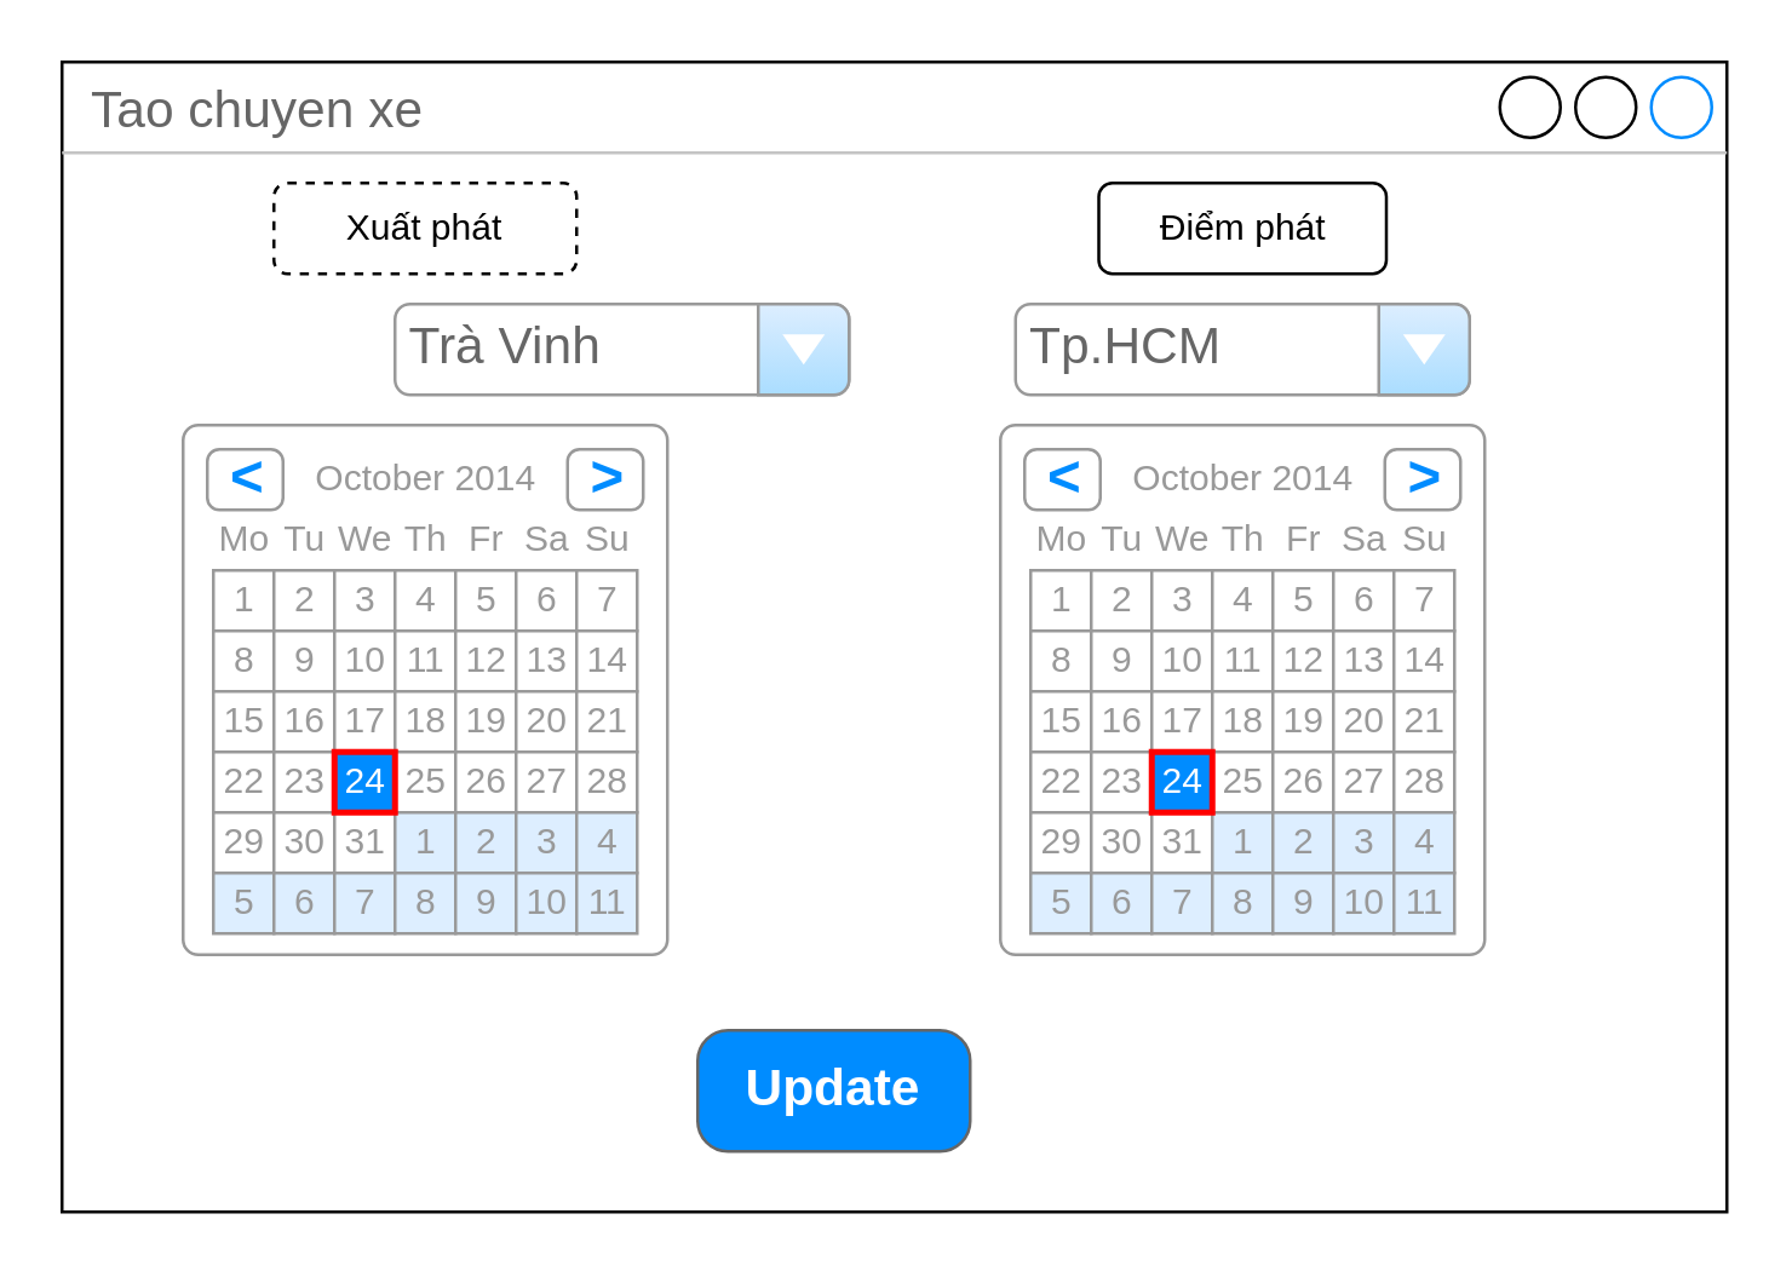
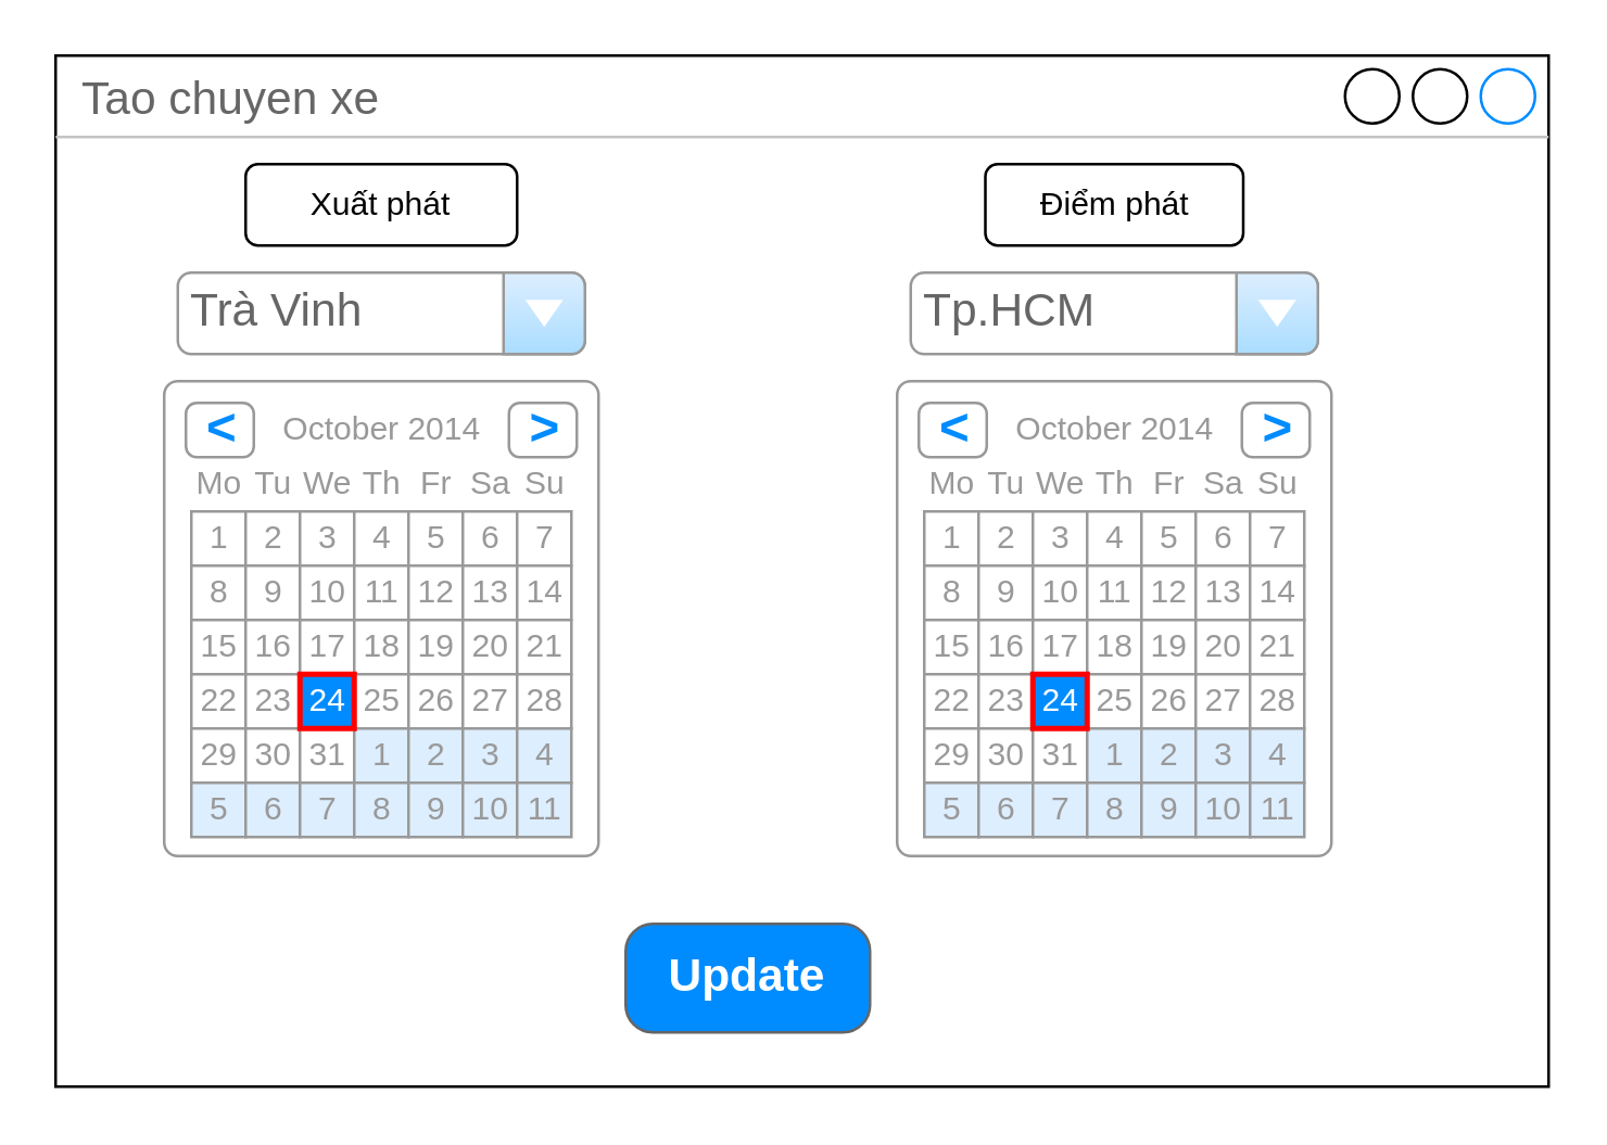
- <mxCell id="109" value="Xuất phát" style="whiteSpace=wrap;html=1;align=center;rounded=1;dashed=1;" parent="1" vertex="1"><mxGeometry x="90" y="60" width="100" height="30" as="geometry" /></mxCell>
+ <mxCell id="109" value="Xuất phát" style="whiteSpace=wrap;html=1;align=center;rounded=1;" parent="1" vertex="1"><mxGeometry x="90" y="60" width="100" height="30" as="geometry" /></mxCell>
- <mxCell id="111" value="Trà Vinh" style="strokeWidth=1;shadow=0;dashed=0;align=center;html=1;shape=mxgraph.mockup.forms.comboBox;strokeColor=#999999;fillColor=#ddeeff;align=left;fillColor2=#aaddff;mainText=;fontColor=#666666;fontSize=17;spacingLeft=3;rounded=1;" parent="1" vertex="1"><mxGeometry x="130" y="100" width="150" height="30" as="geometry" /></mxCell>
+ <mxCell id="111" value="Trà Vinh" style="strokeWidth=1;shadow=0;dashed=0;align=center;html=1;shape=mxgraph.mockup.forms.comboBox;strokeColor=#999999;fillColor=#ddeeff;align=left;fillColor2=#aaddff;mainText=;fontColor=#666666;fontSize=17;spacingLeft=3;rounded=1;" parent="1" vertex="1"><mxGeometry x="65" y="100" width="150" height="30" as="geometry" /></mxCell>
